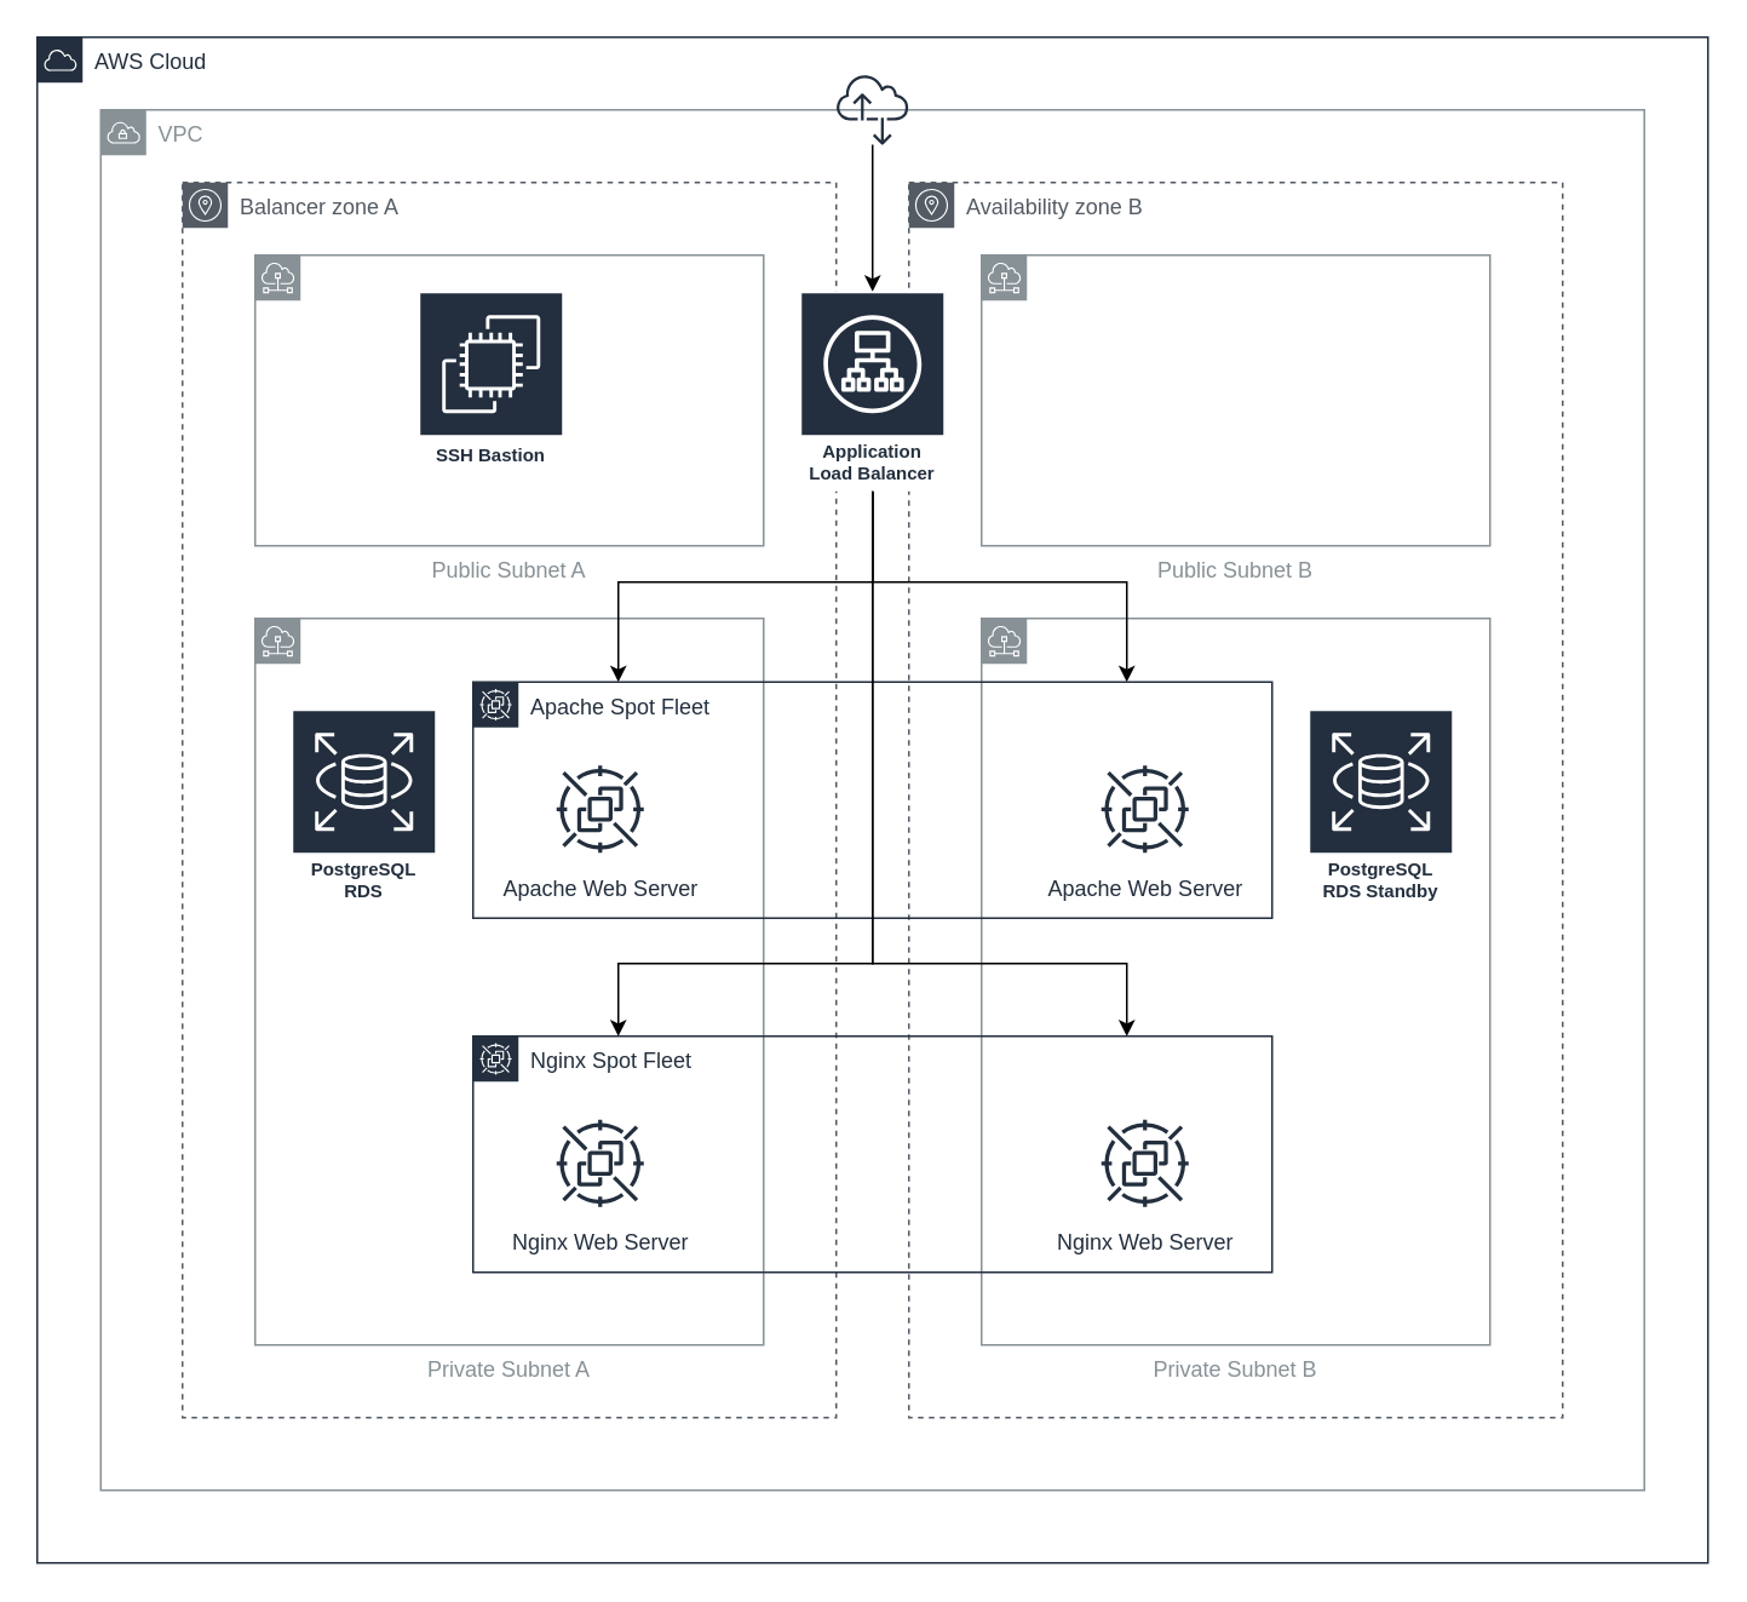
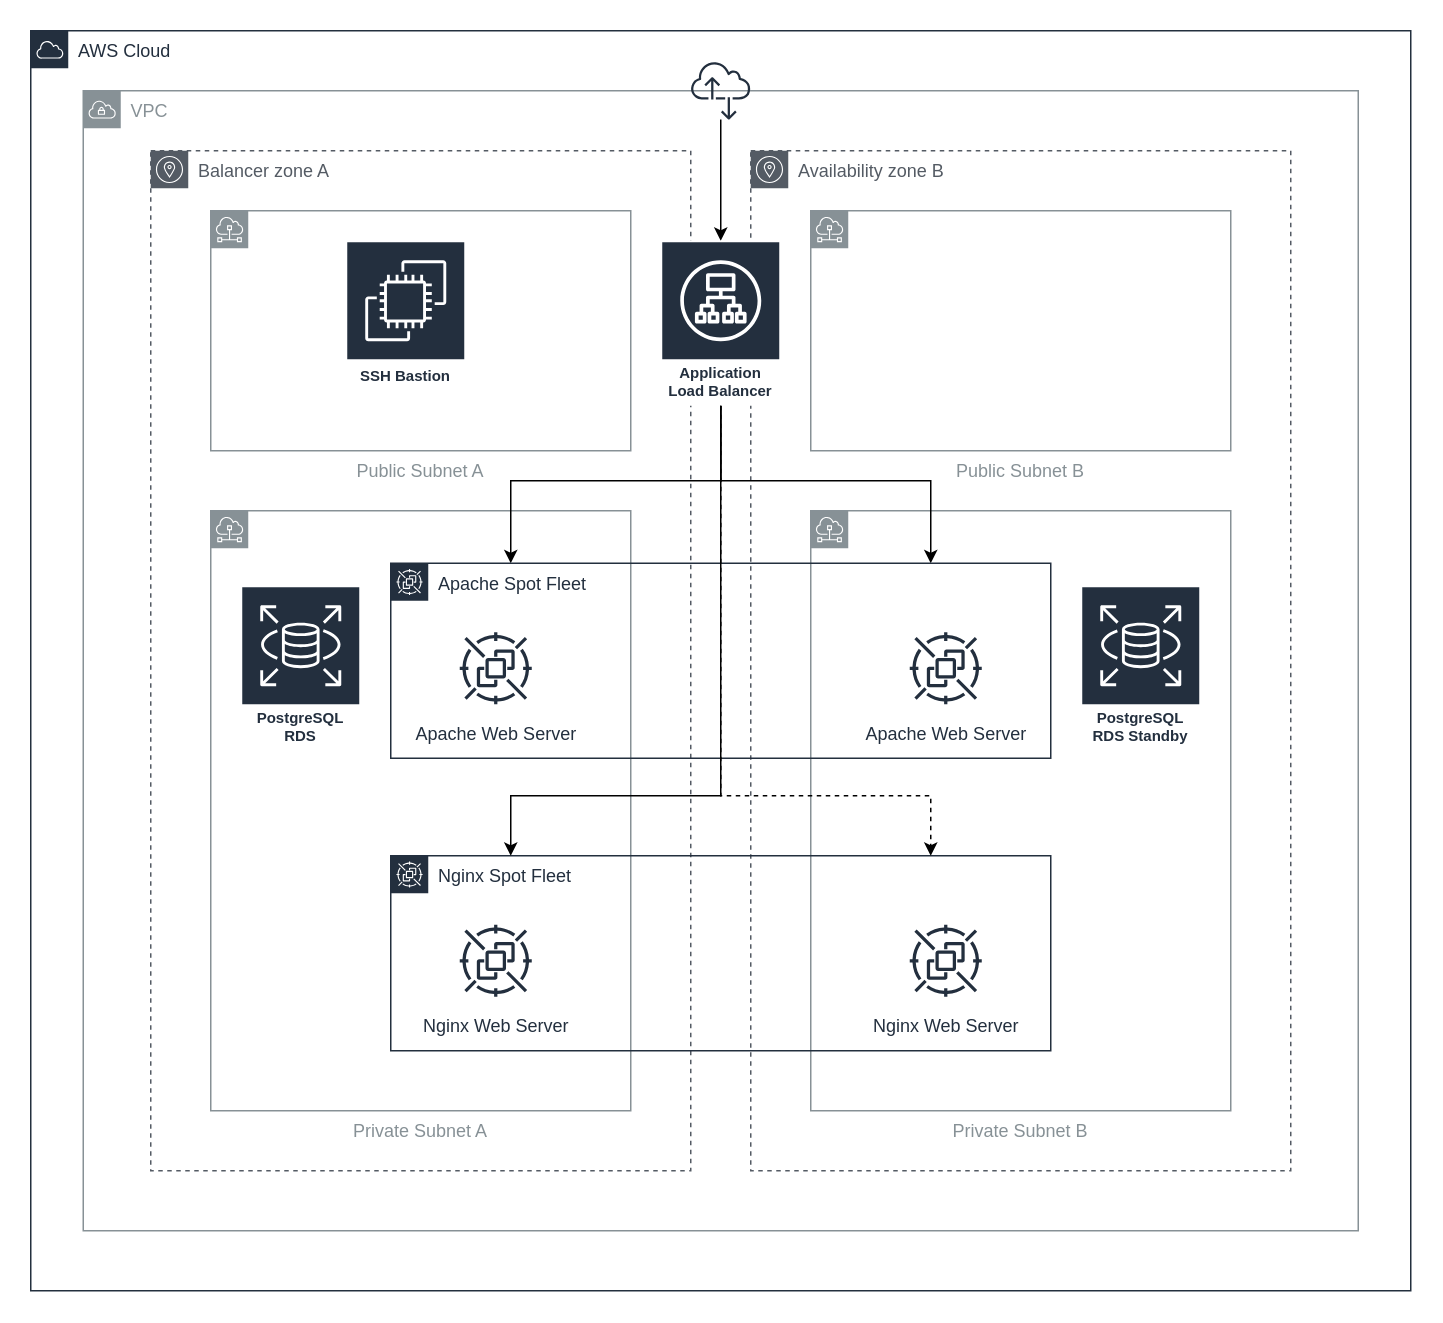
- <mxCell id="25" value="" style="edgeStyle=orthogonalEdgeStyle;rounded=0;jumpStyle=none;orthogonalLoop=1;jettySize=auto;html=1;fontColor=#248814;" edge="1" parent="1" source="20" target="21"><mxGeometry relative="1" as="geometry"><mxPoint x="490" y="280" as="sourcePoint" /><mxPoint x="350" y="580" as="targetPoint" /><Array as="points"><mxPoint x="480" y="530" /><mxPoint x="620" y="530" /></Array></mxGeometry></mxCell>
+ <mxCell id="25" value="" style="edgeStyle=orthogonalEdgeStyle;rounded=0;jumpStyle=none;orthogonalLoop=1;jettySize=auto;html=1;fontColor=#248814;dashed=1;" edge="1" parent="1" source="20" target="21"><mxGeometry relative="1" as="geometry"><mxPoint x="490" y="280" as="sourcePoint" /><mxPoint x="350" y="580" as="targetPoint" /><Array as="points"><mxPoint x="480" y="530" /><mxPoint x="620" y="530" /></Array></mxGeometry></mxCell>
